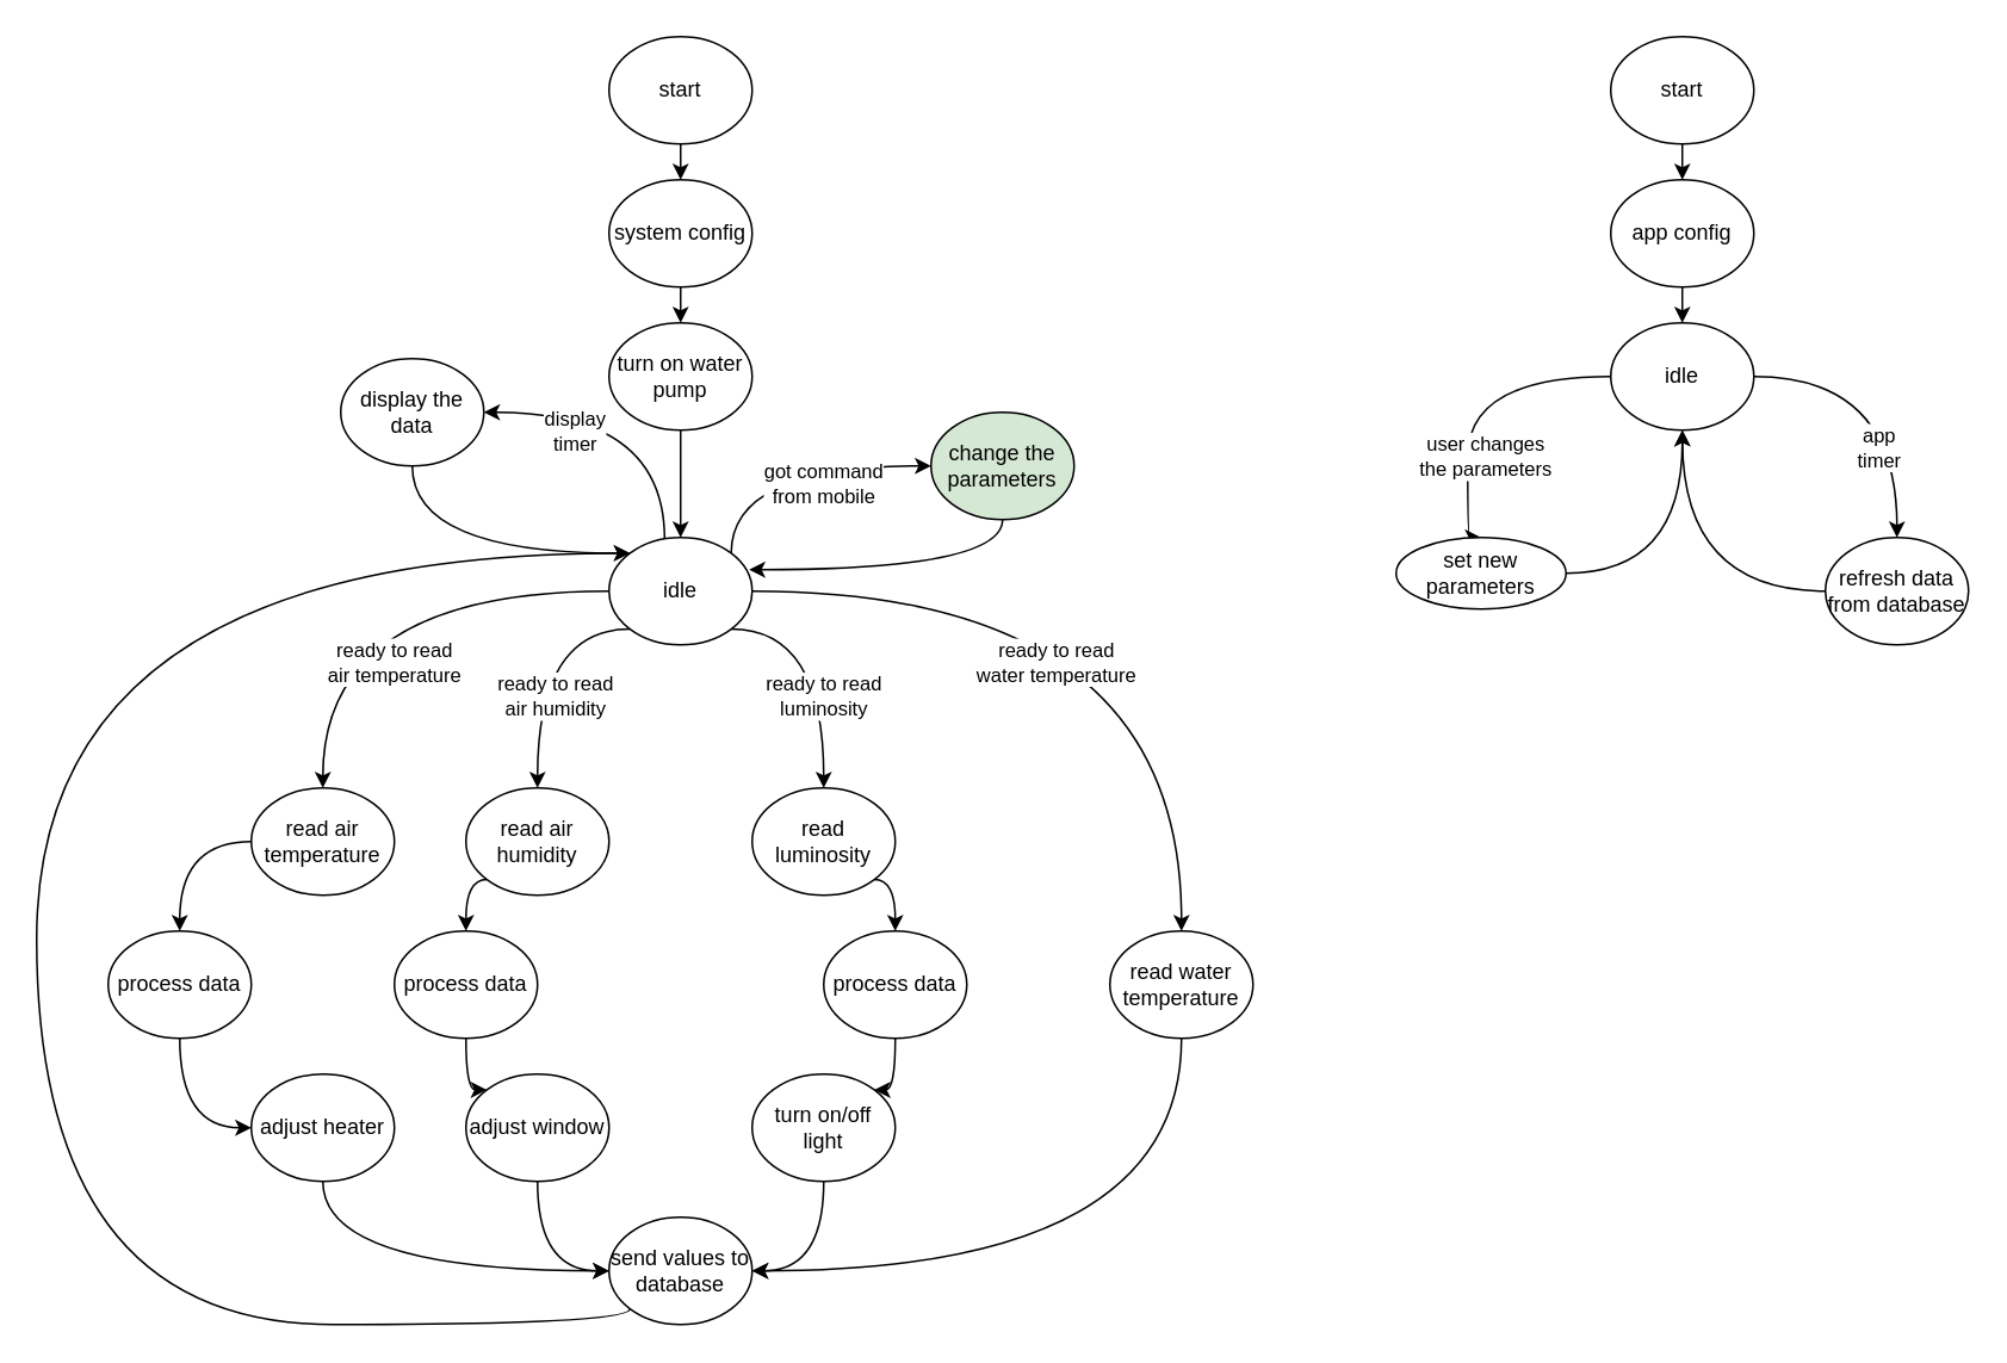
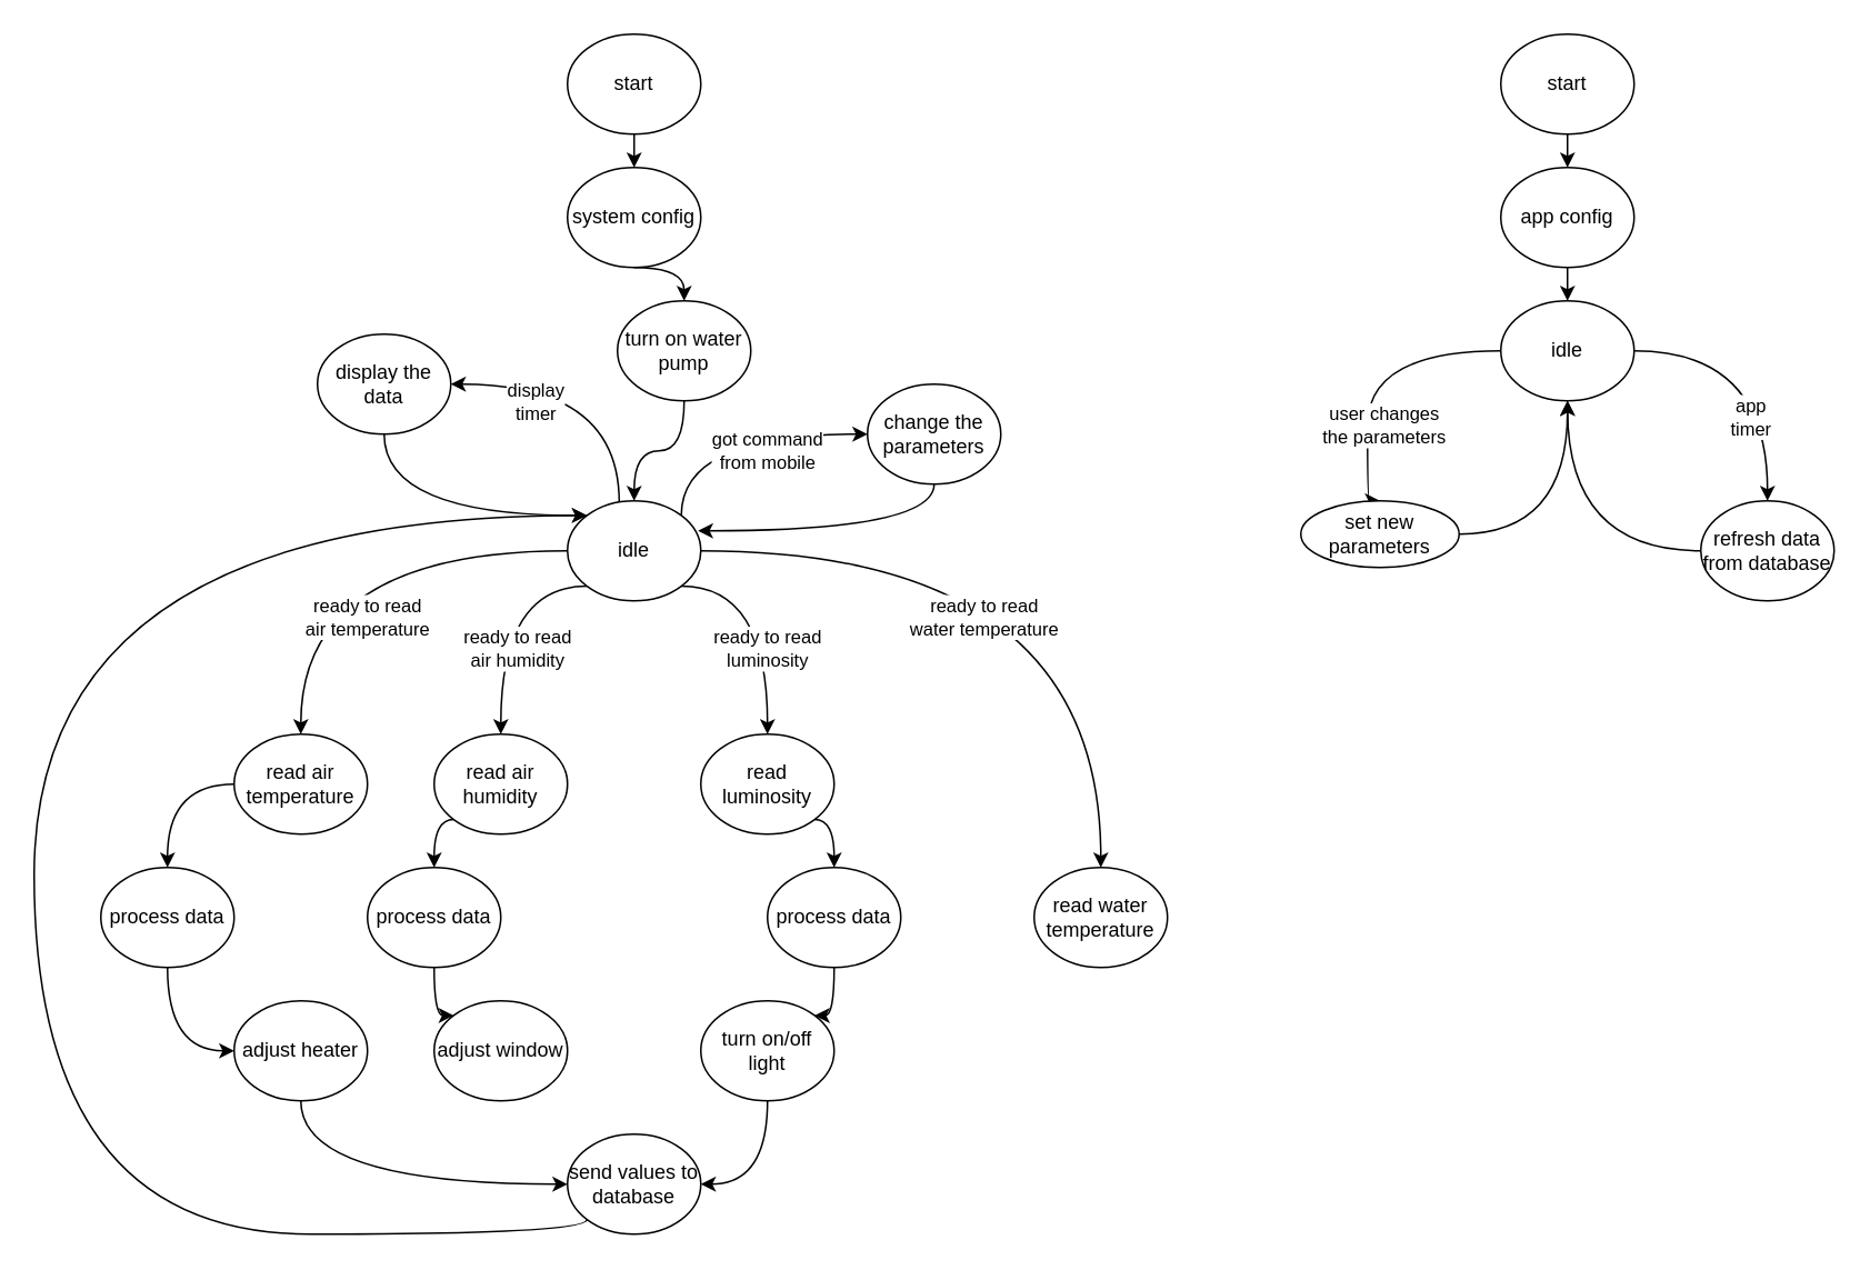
- <mxCell id="37" value="turn on water pump" style="ellipse;whiteSpace=wrap;html=1;" vertex="1" parent="1"><mxGeometry x="340" y="180" width="80" height="60" as="geometry" /></mxCell>
+ <mxCell id="37" value="turn on water pump" style="ellipse;whiteSpace=wrap;html=1;" vertex="1" parent="1"><mxGeometry x="370" y="180" width="80" height="60" as="geometry" /></mxCell>
- <mxCell id="39" value="change the parameters" style="ellipse;whiteSpace=wrap;html=1;fillColor=#d5e8d4;" vertex="1" parent="1"><mxGeometry x="520" y="230" width="80" height="60" as="geometry" /></mxCell>
+ <mxCell id="39" value="change the parameters" style="ellipse;whiteSpace=wrap;html=1;" vertex="1" parent="1"><mxGeometry x="520" y="230" width="80" height="60" as="geometry" /></mxCell>
- <mxCell id="30" style="edgeStyle=orthogonalEdgeStyle;curved=1;rounded=0;orthogonalLoop=1;jettySize=auto;html=1;entryX=1;entryY=0.5;entryDx=0;entryDy=0;" edge="1" parent="1" source="31" target="17"><mxGeometry relative="1" as="geometry"><Array as="points"><mxPoint x="660" y="710" /></Array></mxGeometry></mxCell>
- <mxCell id="22" style="edgeStyle=orthogonalEdgeStyle;curved=1;rounded=0;orthogonalLoop=1;jettySize=auto;html=1;entryX=0;entryY=0.5;entryDx=0;entryDy=0;" edge="1" parent="1" source="23" target="17"><mxGeometry relative="1" as="geometry" /></mxCell>
